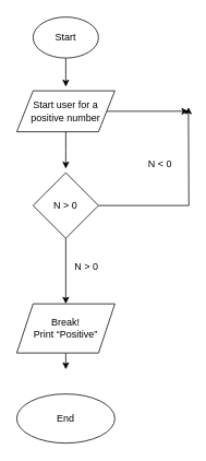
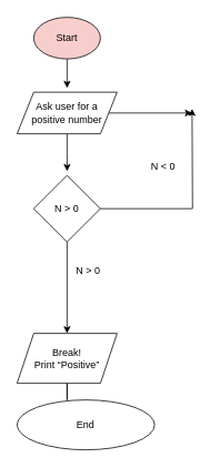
- <mxCell id="3" value="Start" style="ellipse;whiteSpace=wrap;html=1;" vertex="1" parent="1"><mxGeometry x="40" y="20" width="80" height="50" as="geometry" /></mxCell>
+ <mxCell id="3" value="Start" style="ellipse;whiteSpace=wrap;html=1;fillColor=#f8cecc;" vertex="1" parent="1"><mxGeometry x="40" y="20" width="80" height="50" as="geometry" /></mxCell>
- <mxCell id="6" value="Start user for a positive number" style="shape=parallelogram;perimeter=parallelogramPerimeter;whiteSpace=wrap;html=1;fixedSize=1;" vertex="1" parent="1"><mxGeometry x="20" y="110" width="120" height="50" as="geometry" /></mxCell>
+ <mxCell id="6" value="Ask user for a positive number" style="shape=parallelogram;perimeter=parallelogramPerimeter;whiteSpace=wrap;html=1;fixedSize=1;" vertex="1" parent="1"><mxGeometry x="20" y="110" width="120" height="50" as="geometry" /></mxCell>
- <mxCell id="12" value="Break!&lt;br&gt;Print “Positive”" style="shape=parallelogram;perimeter=parallelogramPerimeter;whiteSpace=wrap;html=1;fixedSize=1;" vertex="1" parent="1"><mxGeometry x="20" y="370" width="120" height="60" as="geometry" /></mxCell>
+ <mxCell id="12" value="Break!&lt;br&gt;Print “Positive”" style="shape=parallelogram;perimeter=parallelogramPerimeter;whiteSpace=wrap;html=1;fixedSize=1;" vertex="1" parent="1"><mxGeometry x="20" y="400" width="120" height="60" as="geometry" /></mxCell>
- <mxCell id="14" value="End" style="ellipse;whiteSpace=wrap;html=1;" vertex="1" parent="1"><mxGeometry x="20" y="480" width="120" height="60" as="geometry" /></mxCell>
+ <mxCell id="14" value="End" style="ellipse;whiteSpace=wrap;html=1;" vertex="1" parent="1"><mxGeometry x="20" y="480" width="165" height="60" as="geometry" /></mxCell>
